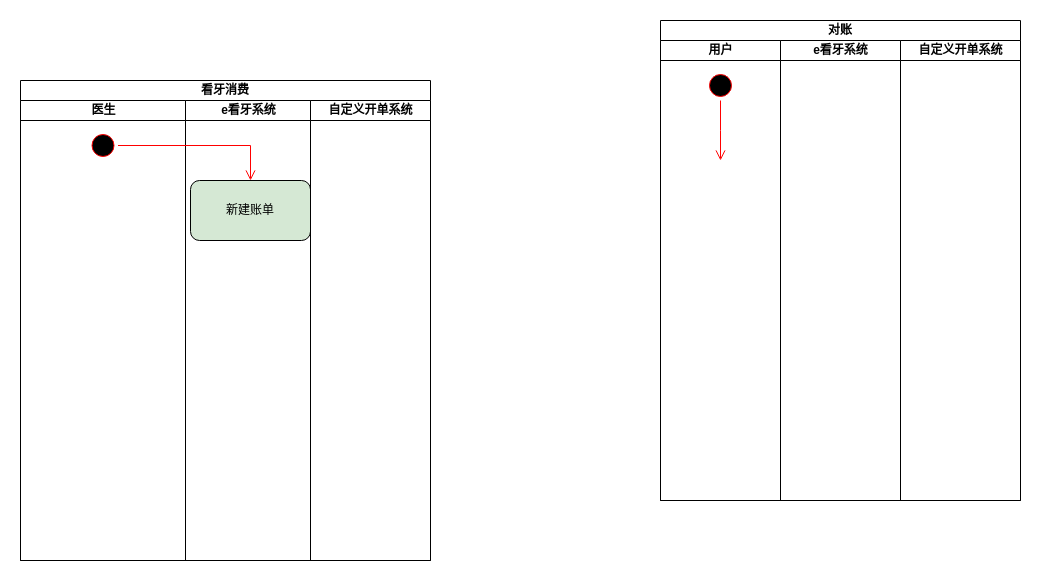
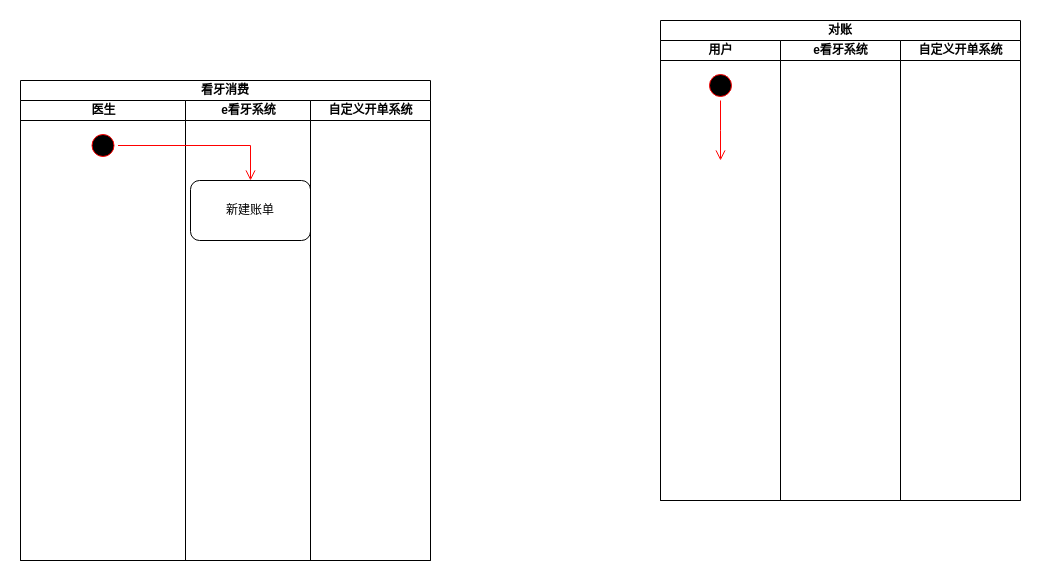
- <mxCell id="12" value="&lt;div&gt;新建账单&lt;/div&gt;" style="rounded=1;whiteSpace=wrap;html=1;fillColor=#d5e8d4;" vertex="1" parent="11"><mxGeometry x="5" y="80" width="120" height="60" as="geometry" /></mxCell>
+ <mxCell id="12" value="&lt;div&gt;新建账单&lt;/div&gt;" style="rounded=1;whiteSpace=wrap;html=1;" vertex="1" parent="11"><mxGeometry x="5" y="80" width="120" height="60" as="geometry" /></mxCell>
